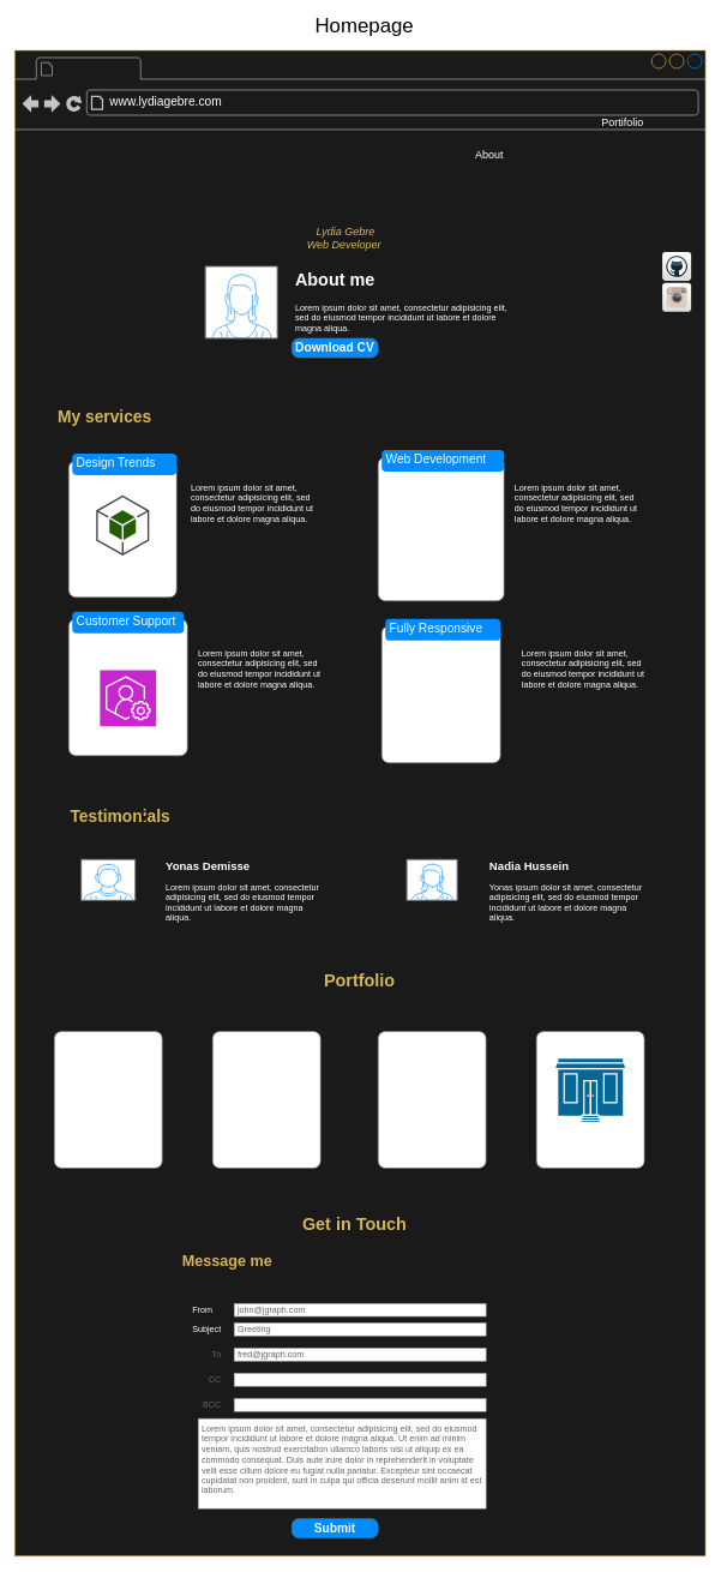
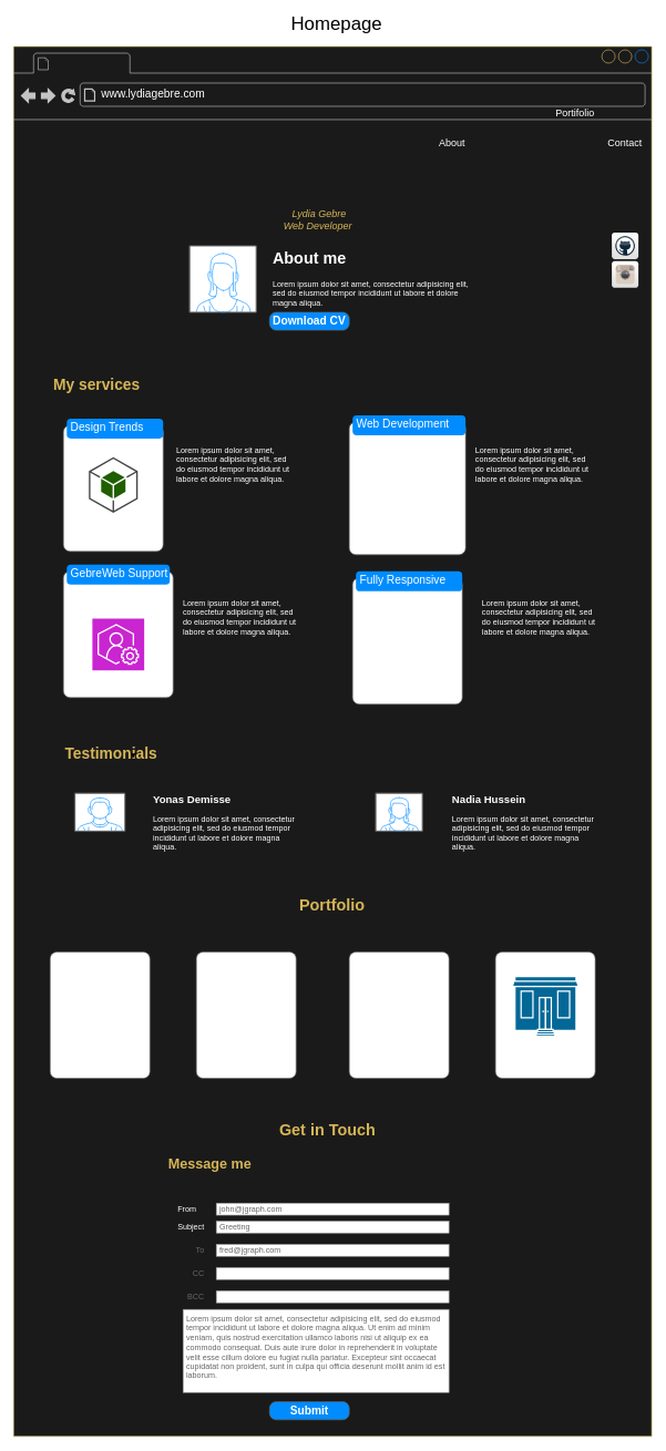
+ <mxCell id="7" value="Contact" style="text;html=1;strokeColor=none;fillColor=none;align=center;verticalAlign=middle;whiteSpace=wrap;rounded=0;fontSize=15;fontColor=#FFFFFF;" vertex="1" parent="2"><mxGeometry x="890" y="130" width="60" height="30" as="geometry" /></mxCell>
- <mxCell id="44" value="Customer Support" style="shape=rect;strokeColor=none;fillColor=#008cff;strokeWidth=1;dashed=0;rounded=1;arcSize=20;fontColor=#ffffff;fontSize=17;spacing=2;spacingTop=-2;align=left;autosize=1;spacingLeft=4;resizeWidth=0;resizeHeight=0;perimeter=none;html=1;whiteSpace=wrap;" vertex="1" parent="43"><mxGeometry x="5" width="155" height="30" as="geometry" /></mxCell>
+ <mxCell id="44" value="GebreWeb Support" style="shape=rect;strokeColor=none;fillColor=#008cff;strokeWidth=1;dashed=0;rounded=1;arcSize=20;fontColor=#ffffff;fontSize=17;spacing=2;spacingTop=-2;align=left;autosize=1;spacingLeft=4;resizeWidth=0;resizeHeight=0;perimeter=none;html=1;whiteSpace=wrap;" vertex="1" parent="43"><mxGeometry x="5" width="155" height="30" as="geometry" /></mxCell>
- <mxCell id="32" value="&lt;h1 style=&quot;font-size: 16px;&quot;&gt;Nadia Hussein&lt;/h1&gt;&lt;p&gt;Yonas ipsum dolor sit amet, consectetur adipisicing elit, sed do eiusmod tempor incididunt ut labore et dolore magna aliqua.&lt;/p&gt;" style="text;html=1;strokeColor=none;fillColor=none;spacing=5;spacingTop=-20;whiteSpace=wrap;overflow=hidden;rounded=0;fontColor=#FFFFFF;" vertex="1" parent="2"><mxGeometry x="655" y="1124" width="235" height="120" as="geometry" /></mxCell>
+ <mxCell id="32" value="&lt;h1 style=&quot;font-size: 16px;&quot;&gt;Nadia Hussein&lt;/h1&gt;&lt;p&gt;Lorem ipsum dolor sit amet, consectetur adipisicing elit, sed do eiusmod tempor incididunt ut labore et dolore magna aliqua.&lt;/p&gt;" style="text;html=1;strokeColor=none;fillColor=none;spacing=5;spacingTop=-20;whiteSpace=wrap;overflow=hidden;rounded=0;fontColor=#FFFFFF;" vertex="1" parent="2"><mxGeometry x="655" y="1124" width="235" height="120" as="geometry" /></mxCell>
